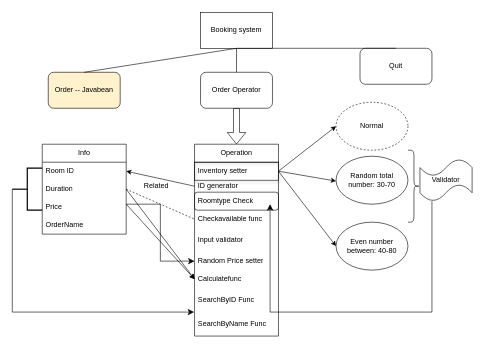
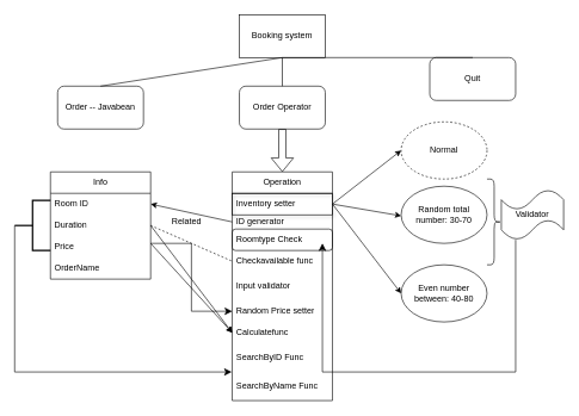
- <mxCell id="3" value="Order -- Javabean" style="rounded=1;whiteSpace=wrap;html=1;fillColor=#fff2cc;" vertex="1" parent="1"><mxGeometry x="80" y="120" width="120" height="60" as="geometry" /></mxCell>
+ <mxCell id="3" value="Order -- Javabean" style="rounded=1;whiteSpace=wrap;html=1;" vertex="1" parent="1"><mxGeometry x="80" y="120" width="120" height="60" as="geometry" /></mxCell>
